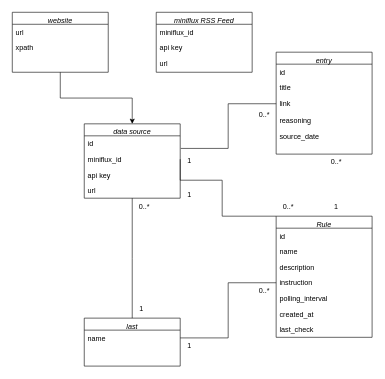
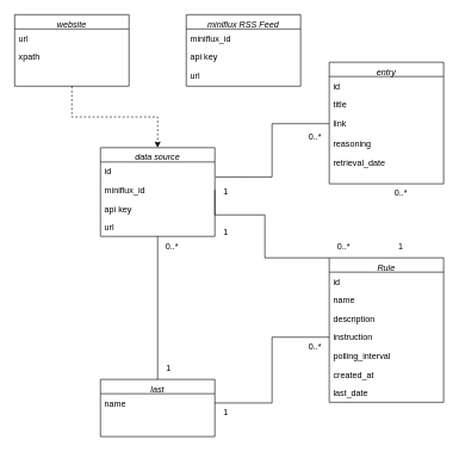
- <mxCell id="38" style="edgeStyle=orthogonalEdgeStyle;rounded=0;orthogonalLoop=1;jettySize=auto;html=1;" parent="1" source="39" target="33" edge="1"><mxGeometry relative="1" as="geometry" /></mxCell>
+ <mxCell id="38" style="edgeStyle=orthogonalEdgeStyle;rounded=0;orthogonalLoop=1;jettySize=auto;html=1;dashed=1;" parent="1" source="39" target="33" edge="1"><mxGeometry relative="1" as="geometry" /></mxCell>
- <mxCell id="24" value="source_date" style="text;align=left;verticalAlign=top;spacingLeft=4;spacingRight=4;overflow=hidden;rotatable=0;points=[[0,0.5],[1,0.5]];portConstraint=eastwest;" parent="19" vertex="1"><mxGeometry y="128" width="160" height="28" as="geometry" /></mxCell>
+ <mxCell id="24" value="retrieval_date" style="text;align=left;verticalAlign=top;spacingLeft=4;spacingRight=4;overflow=hidden;rotatable=0;points=[[0,0.5],[1,0.5]];portConstraint=eastwest;" parent="19" vertex="1"><mxGeometry y="128" width="160" height="28" as="geometry" /></mxCell>
- <mxCell id="14" value="last_check" style="text;align=left;verticalAlign=top;spacingLeft=4;spacingRight=4;overflow=hidden;rotatable=0;points=[[0,0.5],[1,0.5]];portConstraint=eastwest;" parent="7" vertex="1"><mxGeometry y="176" width="160" height="26" as="geometry" /></mxCell>
+ <mxCell id="14" value="last_date" style="text;align=left;verticalAlign=top;spacingLeft=4;spacingRight=4;overflow=hidden;rotatable=0;points=[[0,0.5],[1,0.5]];portConstraint=eastwest;" parent="7" vertex="1"><mxGeometry y="176" width="160" height="26" as="geometry" /></mxCell>
